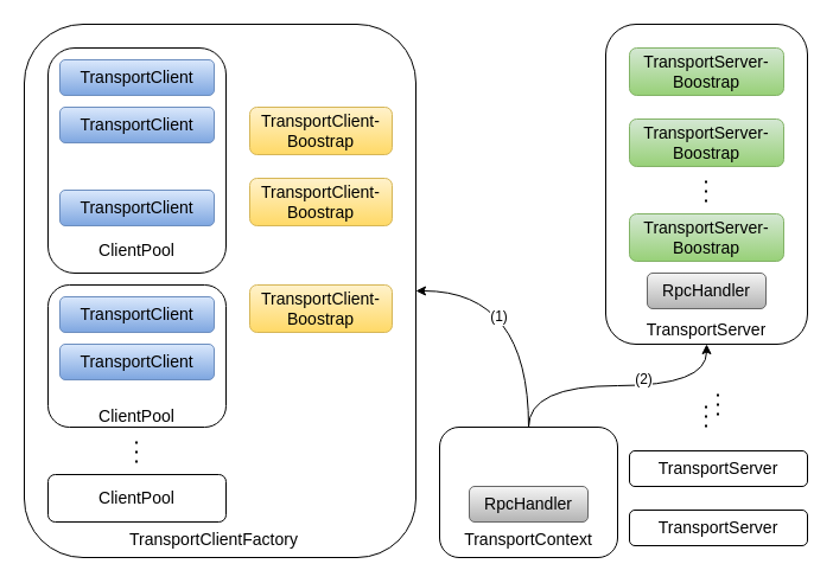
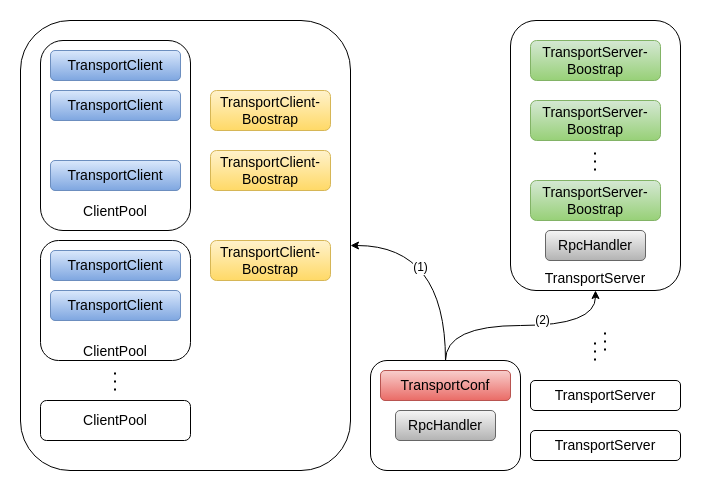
+ <mxCell id="23" value="&lt;font style=&quot;font-size: 14px&quot;&gt;TransportConf&lt;/font&gt;" style="rounded=1;whiteSpace=wrap;html=1;gradientColor=#ea6b66;fillColor=#f8cecc;strokeColor=#b85450;" vertex="1" parent="1"><mxGeometry x="380" y="370" width="130" height="30" as="geometry" /></mxCell>
- <mxCell id="7" value="&lt;font style=&quot;font-size: 14px&quot;&gt;TransportClientFactory&lt;/font&gt;" style="text;html=1;strokeColor=none;fillColor=none;align=center;verticalAlign=middle;whiteSpace=wrap;overflow=hidden;" vertex="1" parent="1"><mxGeometry x="100" y="440" width="160" height="30" as="geometry" /></mxCell>
- <mxCell id="25" value="&lt;font style=&quot;font-size: 14px&quot;&gt;TransportContext&lt;/font&gt;" style="text;html=1;strokeColor=none;fillColor=none;align=center;verticalAlign=middle;whiteSpace=wrap;overflow=hidden;" vertex="1" parent="1"><mxGeometry x="375" y="442.5" width="140" height="25" as="geometry" /></mxCell>
